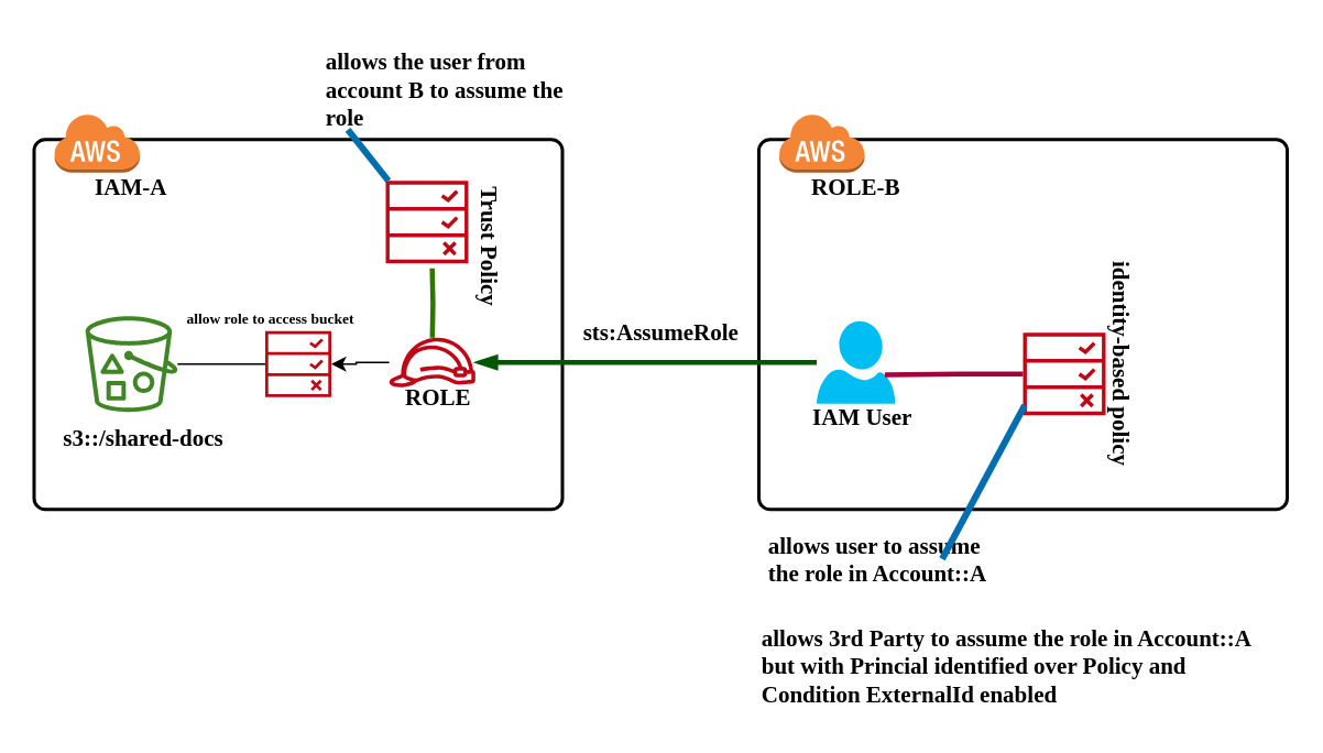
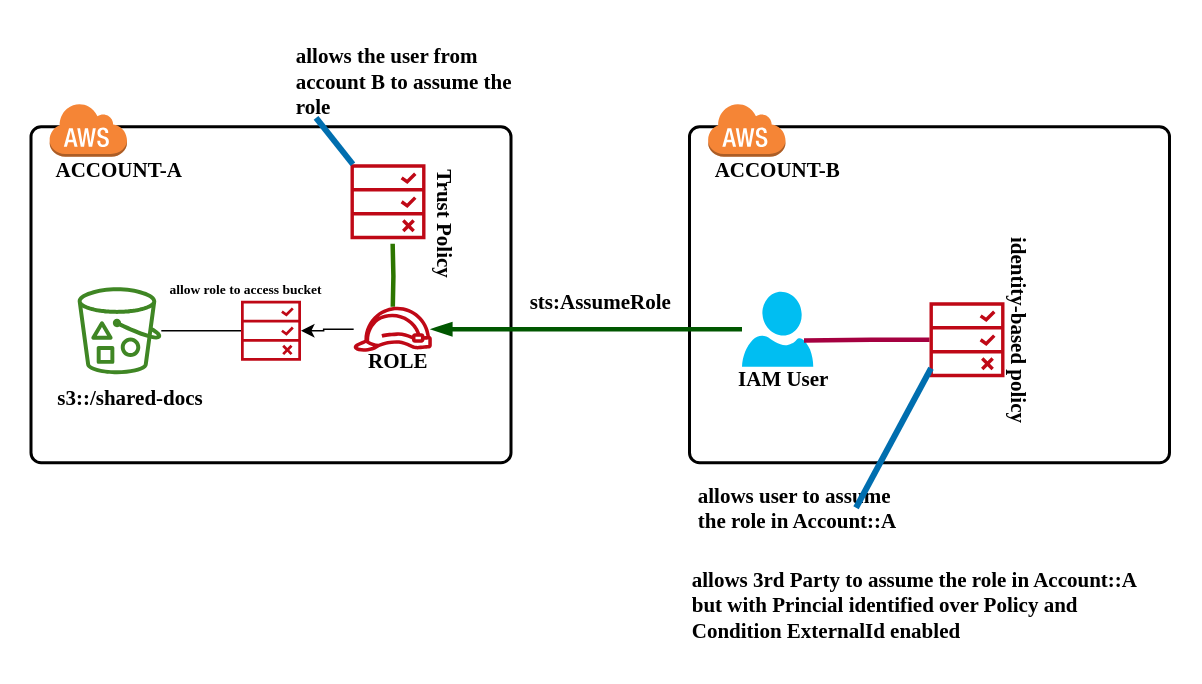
- <mxCell id="4" value="IAM-A" style="text;html=1;strokeColor=none;fillColor=none;align=center;verticalAlign=middle;whiteSpace=wrap;rounded=0;fontFamily=Comic Sans MS;fontSize=14;fontStyle=1" vertex="1" parent="1"><mxGeometry x="24" y="99" width="110" height="30" as="geometry" /></mxCell>
+ <mxCell id="4" value="ACCOUNT-A" style="text;html=1;strokeColor=none;fillColor=none;align=center;verticalAlign=middle;whiteSpace=wrap;rounded=0;fontFamily=Comic Sans MS;fontSize=14;fontStyle=1" vertex="1" parent="1"><mxGeometry x="24" y="99" width="110" height="30" as="geometry" /></mxCell>
- <mxCell id="7" value="ROLE-B" style="text;html=1;strokeColor=none;fillColor=none;align=center;verticalAlign=middle;whiteSpace=wrap;rounded=0;fontFamily=Comic Sans MS;fontSize=14;fontStyle=1" vertex="1" parent="1"><mxGeometry x="463" y="99" width="110" height="30" as="geometry" /></mxCell>
+ <mxCell id="7" value="ACCOUNT-B" style="text;html=1;strokeColor=none;fillColor=none;align=center;verticalAlign=middle;whiteSpace=wrap;rounded=0;fontFamily=Comic Sans MS;fontSize=14;fontStyle=1" vertex="1" parent="1"><mxGeometry x="463" y="99" width="110" height="30" as="geometry" /></mxCell>
